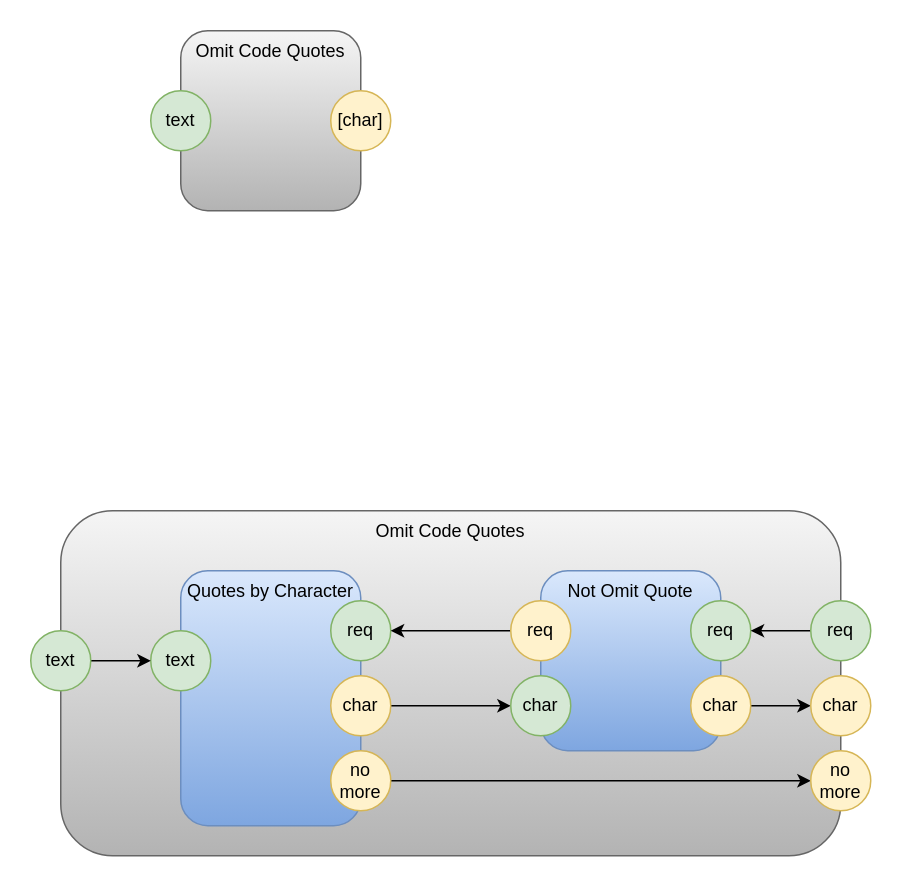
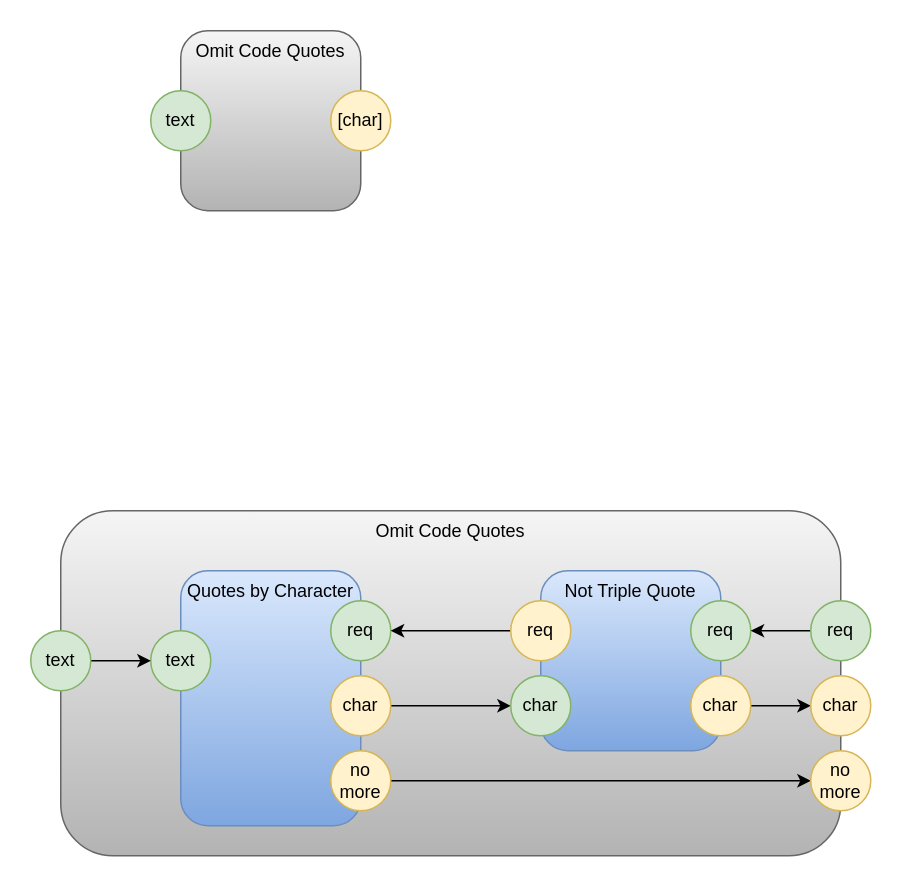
- <mxCell id="11" value="Not Omit Quote" style="rounded=1;whiteSpace=wrap;html=1;horizontal=1;verticalAlign=top;strokeColor=#6c8ebf;fillColor=#dae8fc;gradientColor=#7ea6e0;" vertex="1" parent="1"><mxGeometry x="360" y="380" width="120" height="120" as="geometry" /></mxCell>
+ <mxCell id="11" value="Not Triple Quote" style="rounded=1;whiteSpace=wrap;html=1;horizontal=1;verticalAlign=top;strokeColor=#6c8ebf;fillColor=#dae8fc;gradientColor=#7ea6e0;" vertex="1" parent="1"><mxGeometry x="360" y="380" width="120" height="120" as="geometry" /></mxCell>
